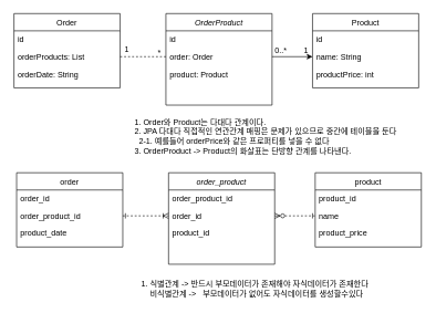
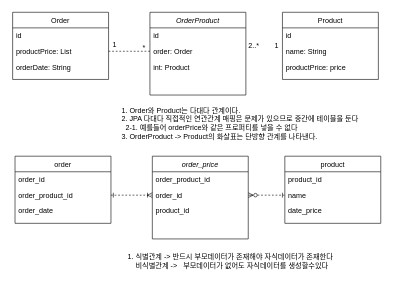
- <mxCell id="18" value="0..*" style="text;html=1;align=center;verticalAlign=middle;resizable=0;points=[];autosize=1;strokeColor=none;fillColor=none;" vertex="1" parent="1"><mxGeometry x="407" y="66" width="30" height="20" as="geometry" /></mxCell>
+ <mxCell id="18" value="2..*" style="text;html=1;align=center;verticalAlign=middle;resizable=0;points=[];autosize=1;strokeColor=none;fillColor=none;" vertex="1" parent="1"><mxGeometry x="407" y="66" width="30" height="20" as="geometry" /></mxCell>
- <mxCell id="15" value="" style="edgeStyle=orthogonalEdgeStyle;rounded=0;orthogonalLoop=1;jettySize=auto;html=1;endArrow=classic;endFill=1;strokeColor=default;entryX=0;entryY=0.5;entryDx=0;entryDy=0;" edge="1" parent="1" source="4" target="12"><mxGeometry relative="1" as="geometry" /></mxCell>
- <mxCell id="8" value="orderProducts: List" style="text;align=left;verticalAlign=top;spacingLeft=4;spacingRight=4;overflow=hidden;rotatable=0;points=[[0,0.5],[1,0.5]];portConstraint=eastwest;rounded=0;shadow=0;html=0;" vertex="1" parent="6"><mxGeometry y="52" width="160" height="26" as="geometry" /></mxCell>
+ <mxCell id="8" value="productPrice: List" style="text;align=left;verticalAlign=top;spacingLeft=4;spacingRight=4;overflow=hidden;rotatable=0;points=[[0,0.5],[1,0.5]];portConstraint=eastwest;rounded=0;shadow=0;html=0;" vertex="1" parent="6"><mxGeometry y="52" width="160" height="26" as="geometry" /></mxCell>
- <mxCell id="5" value="product: Product" style="text;align=left;verticalAlign=top;spacingLeft=4;spacingRight=4;overflow=hidden;rotatable=0;points=[[0,0.5],[1,0.5]];portConstraint=eastwest;rounded=0;shadow=0;html=0;" parent="2" vertex="1"><mxGeometry y="78" width="160" height="22" as="geometry" /></mxCell>
+ <mxCell id="5" value="int: Product" style="text;align=left;verticalAlign=top;spacingLeft=4;spacingRight=4;overflow=hidden;rotatable=0;points=[[0,0.5],[1,0.5]];portConstraint=eastwest;rounded=0;shadow=0;html=0;" parent="2" vertex="1"><mxGeometry y="78" width="160" height="22" as="geometry" /></mxCell>
- <mxCell id="13" value="productPrice: int" style="text;align=left;verticalAlign=top;spacingLeft=4;spacingRight=4;overflow=hidden;rotatable=0;points=[[0,0.5],[1,0.5]];portConstraint=eastwest;rounded=0;shadow=0;html=0;" vertex="1" parent="10"><mxGeometry y="78" width="160" height="26" as="geometry" /></mxCell>
+ <mxCell id="13" value="productPrice: price" style="text;align=left;verticalAlign=top;spacingLeft=4;spacingRight=4;overflow=hidden;rotatable=0;points=[[0,0.5],[1,0.5]];portConstraint=eastwest;rounded=0;shadow=0;html=0;" vertex="1" parent="10"><mxGeometry y="78" width="160" height="26" as="geometry" /></mxCell>
- <mxCell id="21" value="order_product" style="swimlane;fontStyle=2;align=center;verticalAlign=top;childLayout=stackLayout;horizontal=1;startSize=26;horizontalStack=0;resizeParent=1;resizeLast=0;collapsible=1;marginBottom=0;rounded=0;shadow=0;strokeWidth=1;" vertex="1" parent="1"><mxGeometry x="253" y="260" width="160" height="138" as="geometry"><mxRectangle x="230" y="140" width="160" height="26" as="alternateBounds" /></mxGeometry></mxCell>
+ <mxCell id="21" value="order_price" style="swimlane;fontStyle=2;align=center;verticalAlign=top;childLayout=stackLayout;horizontal=1;startSize=26;horizontalStack=0;resizeParent=1;resizeLast=0;collapsible=1;marginBottom=0;rounded=0;shadow=0;strokeWidth=1;" vertex="1" parent="1"><mxGeometry x="253" y="260" width="160" height="138" as="geometry"><mxRectangle x="230" y="140" width="160" height="26" as="alternateBounds" /></mxGeometry></mxCell>
- <mxCell id="28" value="product_date" style="text;align=left;verticalAlign=top;spacingLeft=4;spacingRight=4;overflow=hidden;rotatable=0;points=[[0,0.5],[1,0.5]];portConstraint=eastwest;rounded=0;shadow=0;html=0;" vertex="1" parent="25"><mxGeometry y="78" width="160" height="26" as="geometry" /></mxCell>
+ <mxCell id="28" value="order_date" style="text;align=left;verticalAlign=top;spacingLeft=4;spacingRight=4;overflow=hidden;rotatable=0;points=[[0,0.5],[1,0.5]];portConstraint=eastwest;rounded=0;shadow=0;html=0;" vertex="1" parent="25"><mxGeometry y="78" width="160" height="26" as="geometry" /></mxCell>
- <mxCell id="32" value="product_price" style="text;align=left;verticalAlign=top;spacingLeft=4;spacingRight=4;overflow=hidden;rotatable=0;points=[[0,0.5],[1,0.5]];portConstraint=eastwest;rounded=0;shadow=0;html=0;" vertex="1" parent="29"><mxGeometry y="78" width="160" height="26" as="geometry" /></mxCell>
+ <mxCell id="32" value="date_price" style="text;align=left;verticalAlign=top;spacingLeft=4;spacingRight=4;overflow=hidden;rotatable=0;points=[[0,0.5],[1,0.5]];portConstraint=eastwest;rounded=0;shadow=0;html=0;" vertex="1" parent="29"><mxGeometry y="78" width="160" height="26" as="geometry" /></mxCell>
